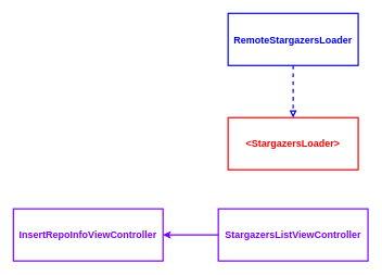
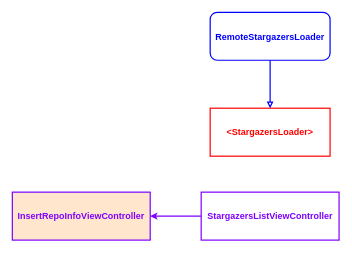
- <mxCell id="6" value="RemoteStargazersLoader" style="rounded=0;whiteSpace=wrap;html=1;fontSize=15;strokeWidth=2;fontStyle=1;strokeColor=#0000FF;fontColor=#0000FF;" parent="1" vertex="1"><mxGeometry x="350" y="20" width="200" height="80" as="geometry" /></mxCell>
+ <mxCell id="6" value="RemoteStargazersLoader" style="whiteSpace=wrap;html=1;fontSize=15;strokeWidth=2;fontStyle=1;strokeColor=#0000FF;fontColor=#0000FF;rounded=1;" parent="1" vertex="1"><mxGeometry x="350" y="20" width="200" height="80" as="geometry" /></mxCell>
- <mxCell id="5" style="edgeStyle=orthogonalEdgeStyle;rounded=0;orthogonalLoop=1;jettySize=auto;html=1;entryX=0.5;entryY=0;entryDx=0;entryDy=0;fontSize=12;dashed=1;endArrow=block;endFill=0;strokeWidth=2;strokeColor=#0000FF;exitX=0.5;exitY=1;exitDx=0;exitDy=0;" parent="1" source="6" target="4" edge="1"><mxGeometry relative="1" as="geometry"><Array as="points"><mxPoint x="450" y="160" /><mxPoint x="450" y="160" /></Array></mxGeometry></mxCell>
+ <mxCell id="5" style="edgeStyle=orthogonalEdgeStyle;rounded=0;orthogonalLoop=1;jettySize=auto;html=1;entryX=0.5;entryY=0;entryDx=0;entryDy=0;fontSize=12;dashed=0;endArrow=block;endFill=0;strokeWidth=2;strokeColor=#0000FF;exitX=0.5;exitY=1;exitDx=0;exitDy=0;" parent="1" source="6" target="4" edge="1"><mxGeometry relative="1" as="geometry"><Array as="points"><mxPoint x="450" y="160" /><mxPoint x="450" y="160" /></Array></mxGeometry></mxCell>
- <mxCell id="7" value="InsertRepoInfoViewController" style="rounded=0;whiteSpace=wrap;html=1;strokeWidth=2;fontSize=15;fontStyle=1;strokeColor=#7F00FF;fontColor=#7F00FF;" parent="1" vertex="1"><mxGeometry x="20" y="320" width="230" height="80" as="geometry" /></mxCell>
+ <mxCell id="7" value="InsertRepoInfoViewController" style="rounded=0;whiteSpace=wrap;html=1;strokeWidth=2;fontSize=15;fontStyle=1;strokeColor=#7F00FF;fontColor=#7F00FF;fillColor=#ffe6cc;" parent="1" vertex="1"><mxGeometry x="20" y="320" width="230" height="80" as="geometry" /></mxCell>
